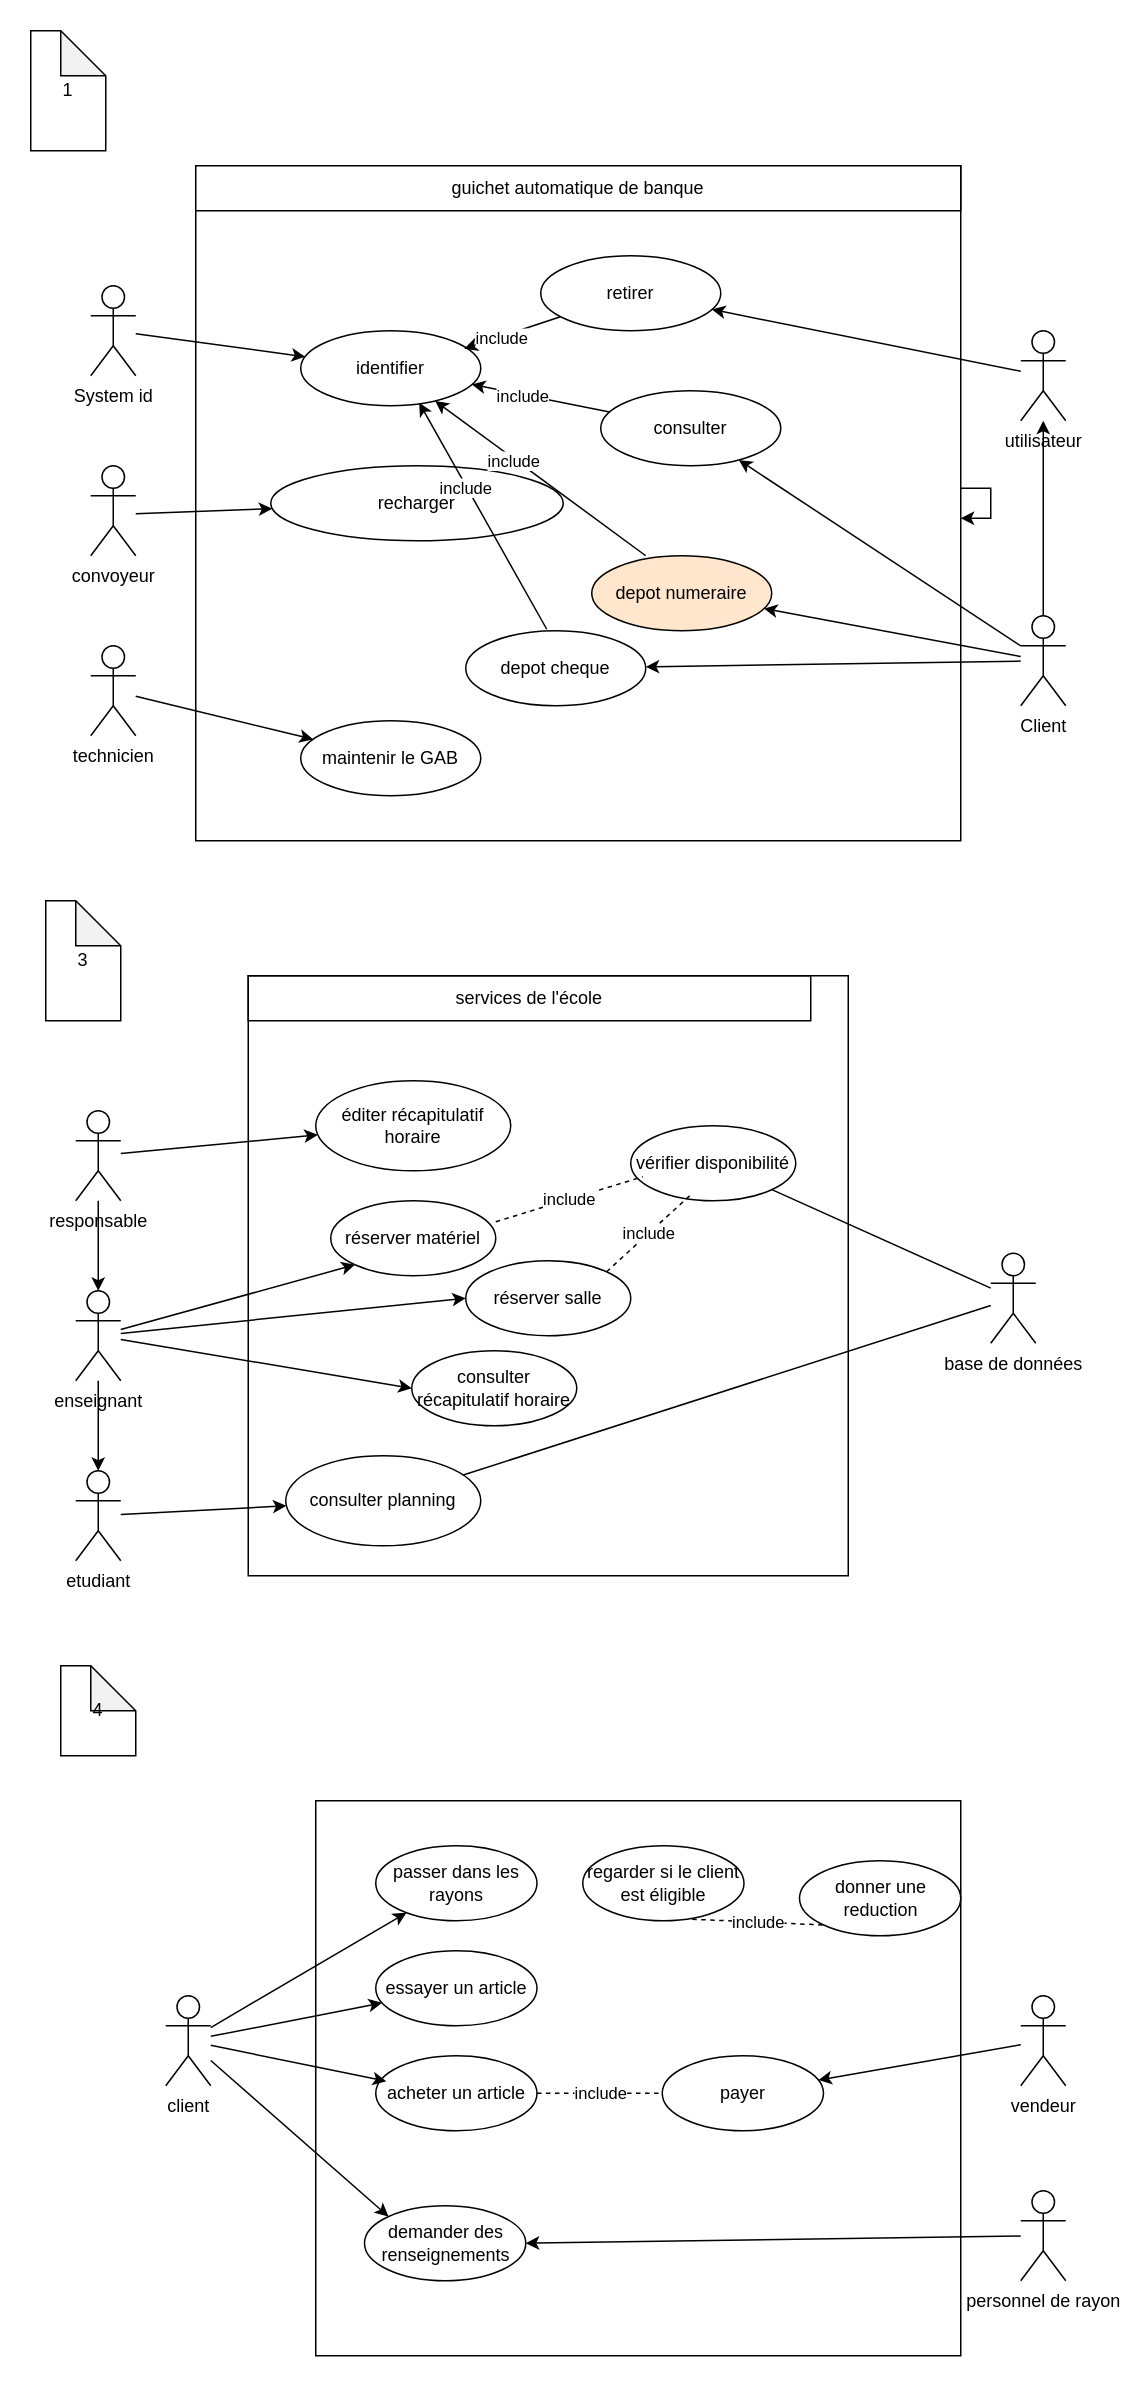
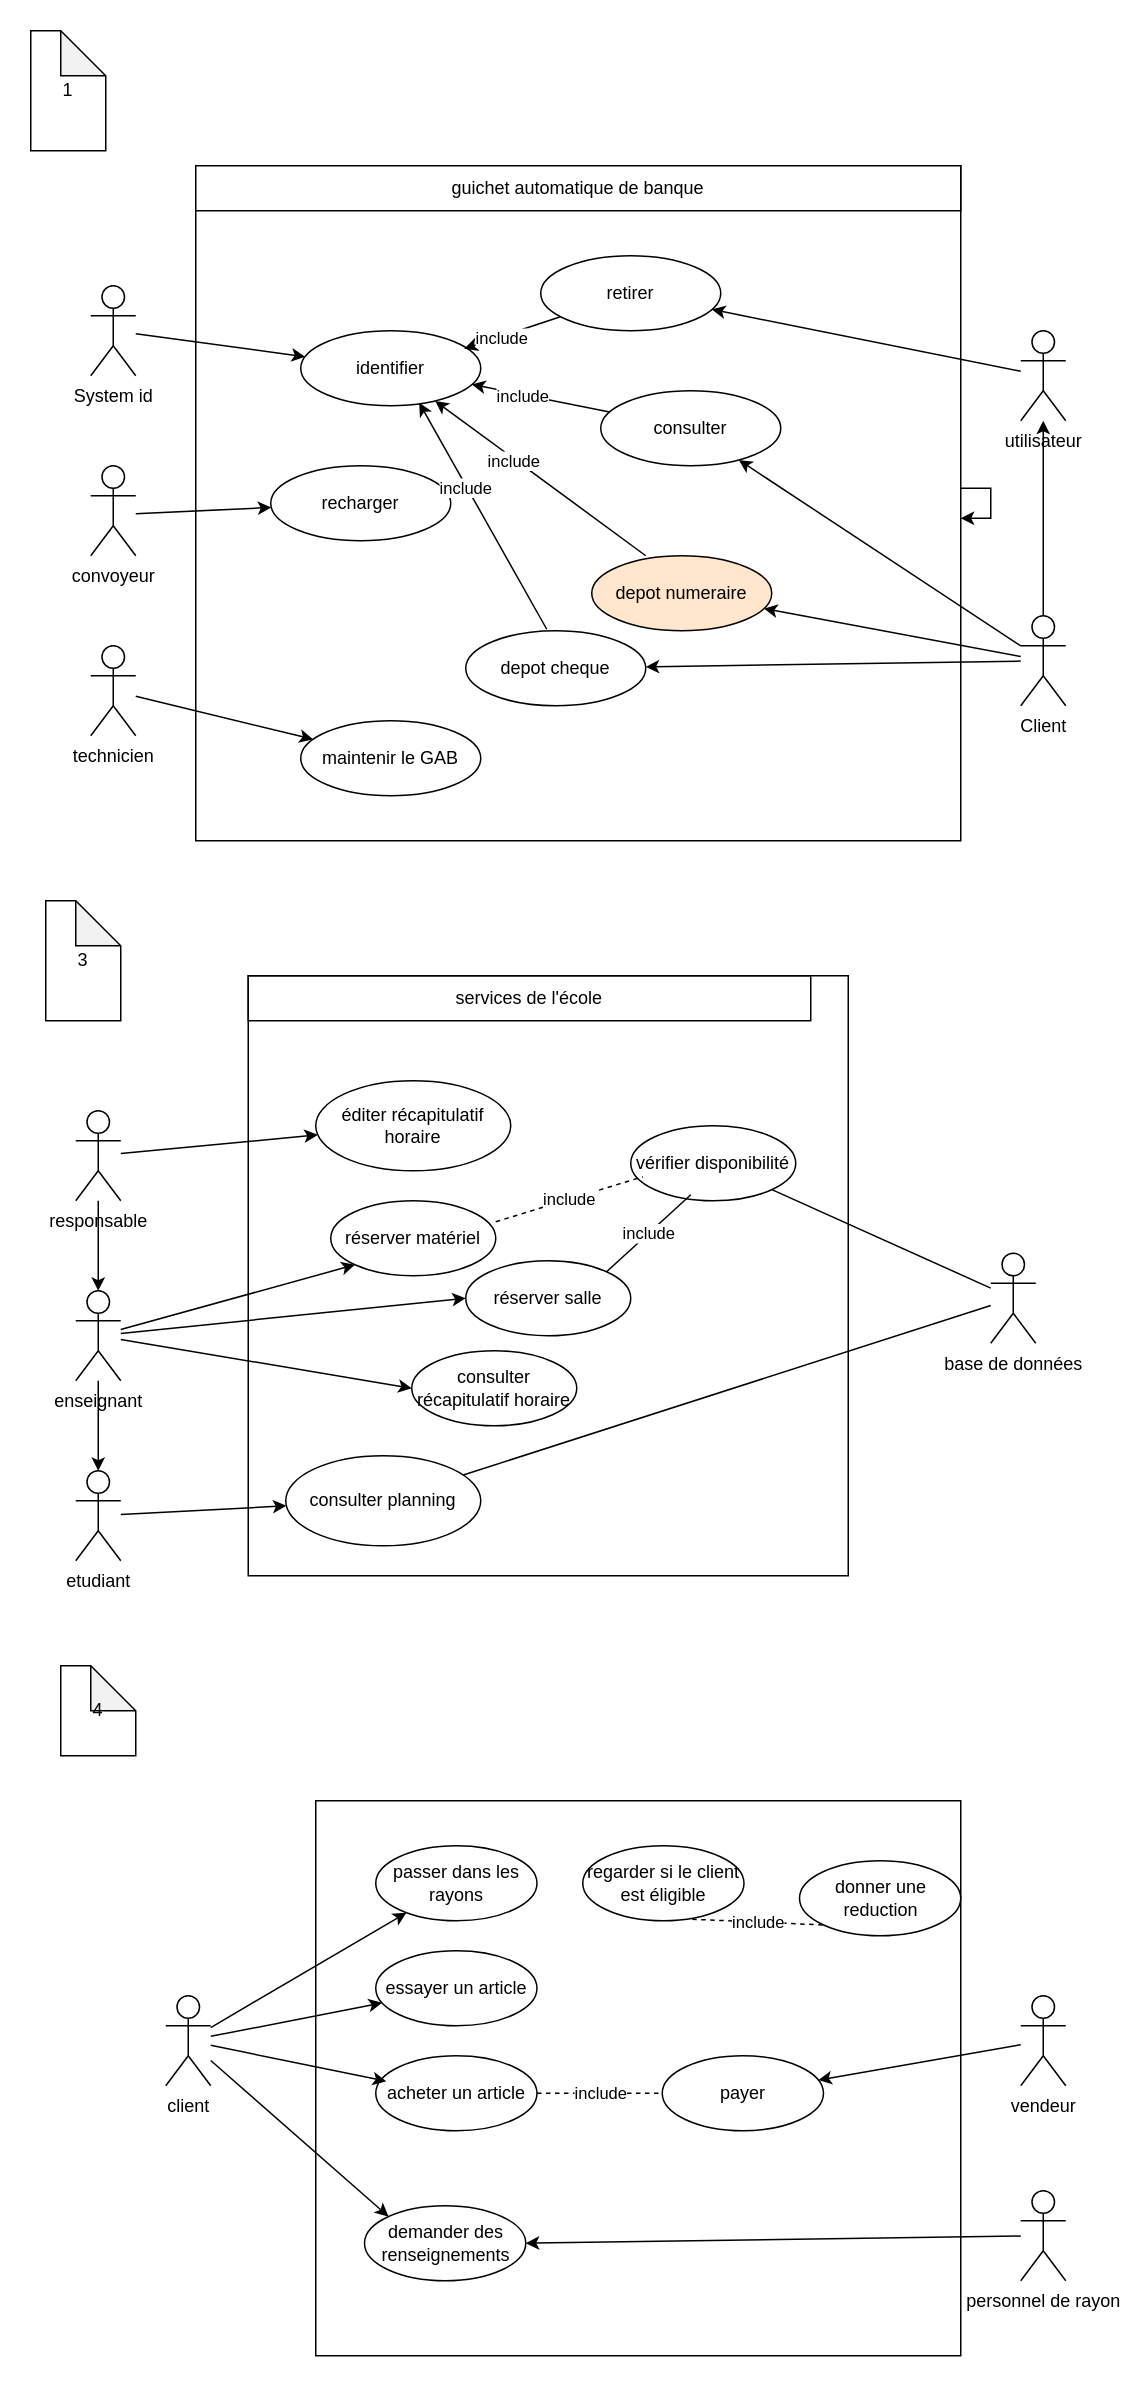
- <mxCell id="17" value="recharger" style="ellipse;whiteSpace=wrap;html=1;" vertex="1" parent="1"><mxGeometry x="180" y="310" width="195" height="50" as="geometry" /></mxCell>
+ <mxCell id="17" value="recharger" style="ellipse;whiteSpace=wrap;html=1;" vertex="1" parent="1"><mxGeometry x="180" y="310" width="120" height="50" as="geometry" /></mxCell>
- <mxCell id="51" value="include" style="endArrow=none;dashed=1;html=1;rounded=0;entryX=0.364;entryY=0.92;entryDx=0;entryDy=0;entryPerimeter=0;exitX=1;exitY=0;exitDx=0;exitDy=0;" edge="1" parent="1" source="43" target="45"><mxGeometry width="50" height="50" relative="1" as="geometry"><mxPoint x="430" y="880" as="sourcePoint" /><mxPoint x="410" y="840" as="targetPoint" /></mxGeometry></mxCell>
+ <mxCell id="51" value="include" style="endArrow=none;dashed=0;html=1;rounded=0;entryX=0.364;entryY=0.92;entryDx=0;entryDy=0;entryPerimeter=0;exitX=1;exitY=0;exitDx=0;exitDy=0;" edge="1" parent="1" source="43" target="45"><mxGeometry width="50" height="50" relative="1" as="geometry"><mxPoint x="430" y="880" as="sourcePoint" /><mxPoint x="410" y="840" as="targetPoint" /></mxGeometry></mxCell>
